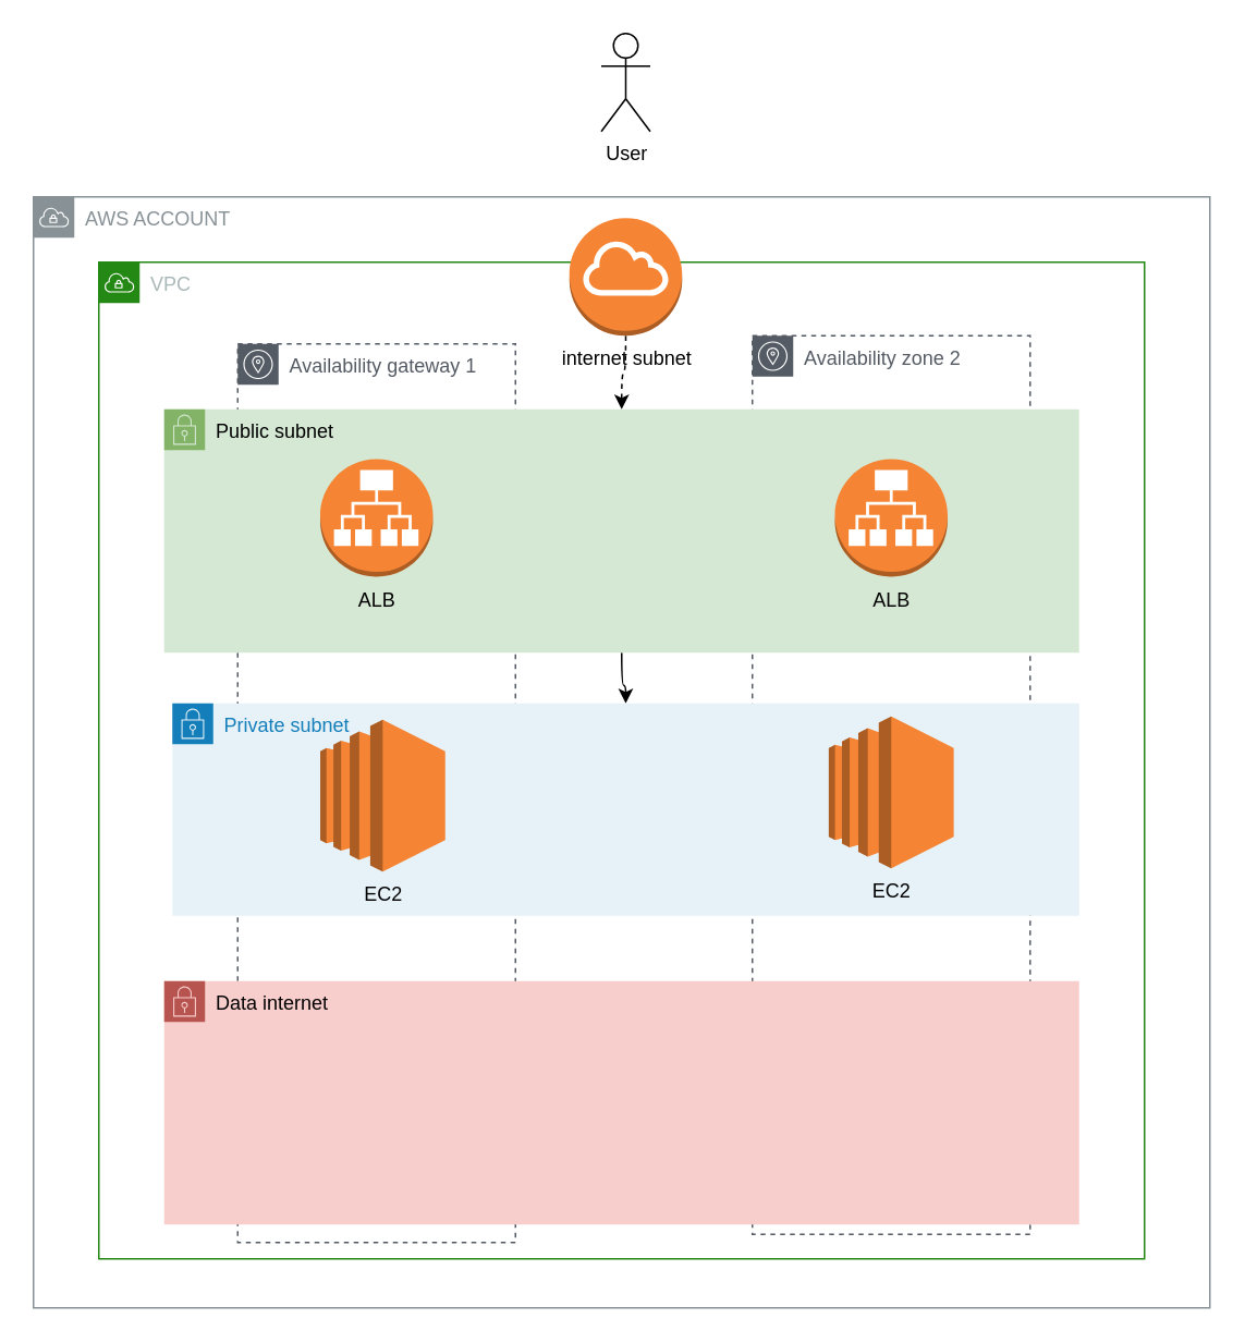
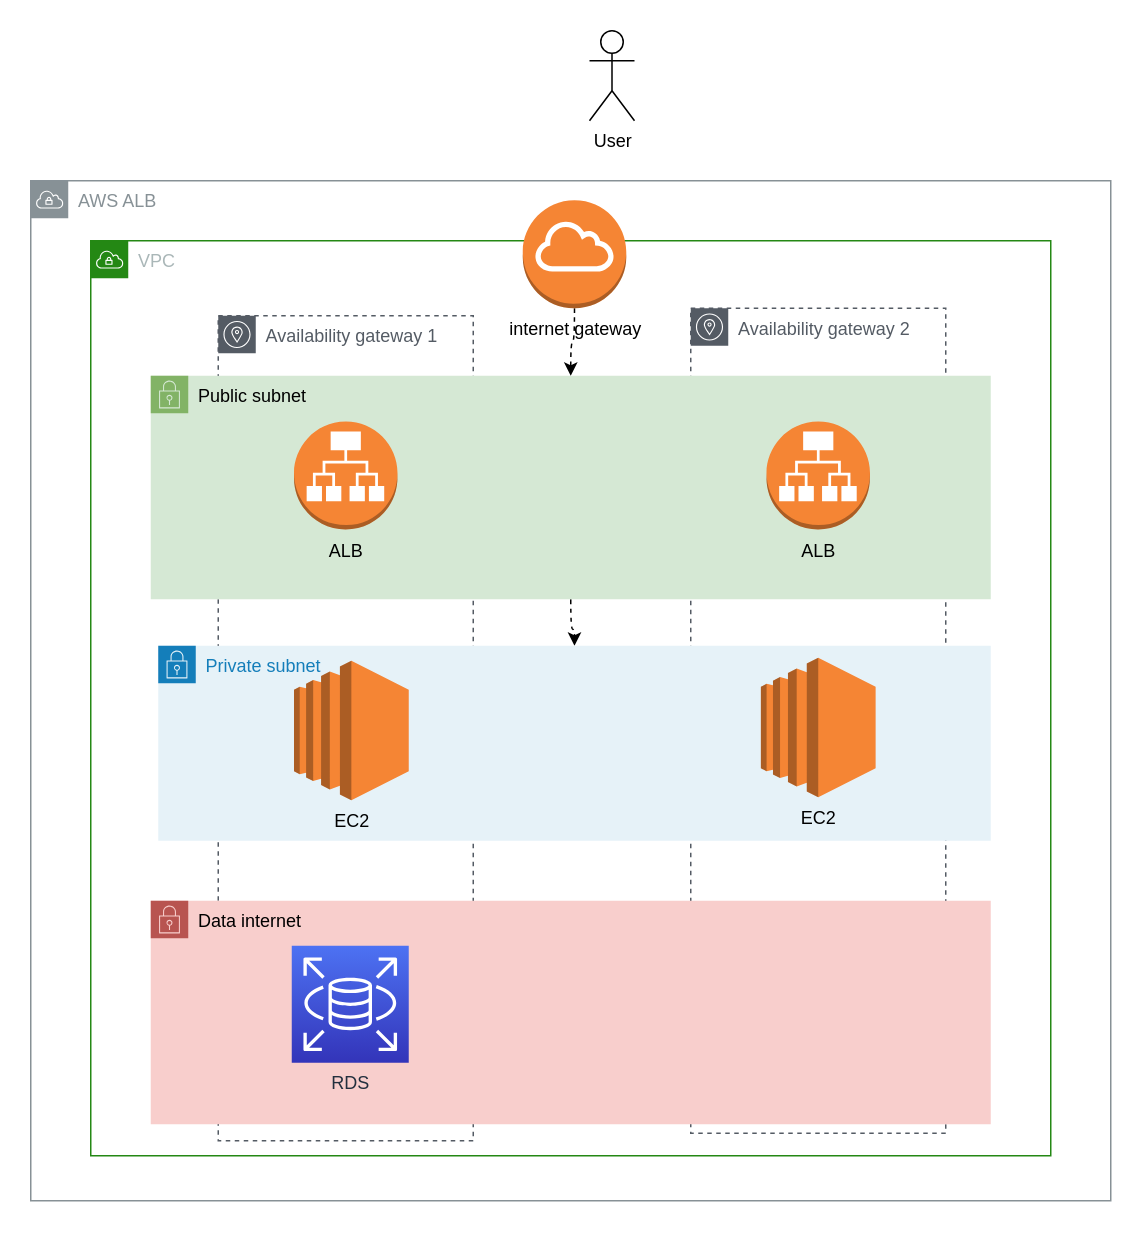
- <mxCell id="16" value="User" style="shape=umlActor;verticalLabelPosition=bottom;verticalAlign=top;html=1;" parent="1" vertex="1"><mxGeometry x="367.5" y="20" width="30" height="60" as="geometry" /></mxCell>
+ <mxCell id="16" value="User" style="shape=umlActor;verticalLabelPosition=bottom;verticalAlign=top;html=1;" parent="1" vertex="1"><mxGeometry x="392.5" y="20" width="30" height="60" as="geometry" /></mxCell>
- <mxCell id="2" value="AWS ACCOUNT" style="outlineConnect=0;gradientColor=none;html=1;whiteSpace=wrap;fontSize=12;fontStyle=0;shape=mxgraph.aws4.group;grIcon=mxgraph.aws4.group_vpc;strokeColor=#879196;fillColor=none;verticalAlign=top;align=left;spacingLeft=30;fontColor=#879196;dashed=0;" parent="1" vertex="1"><mxGeometry x="20" y="120" width="720" height="680" as="geometry" /></mxCell>
+ <mxCell id="2" value="AWS ALB" style="outlineConnect=0;gradientColor=none;html=1;whiteSpace=wrap;fontSize=12;fontStyle=0;shape=mxgraph.aws4.group;grIcon=mxgraph.aws4.group_vpc;strokeColor=#879196;fillColor=none;verticalAlign=top;align=left;spacingLeft=30;fontColor=#879196;dashed=0;" parent="1" vertex="1"><mxGeometry x="20" y="120" width="720" height="680" as="geometry" /></mxCell>
- <mxCell id="11" value="internet subnet" style="outlineConnect=0;dashed=0;verticalLabelPosition=bottom;verticalAlign=top;align=center;html=1;shape=mxgraph.aws3.internet_gateway;fillColor=#F58534;gradientColor=none;" parent="1" vertex="1"><mxGeometry x="348" y="133" width="69" height="72" as="geometry" /></mxCell>
+ <mxCell id="11" value="internet gateway" style="outlineConnect=0;dashed=0;verticalLabelPosition=bottom;verticalAlign=top;align=center;html=1;shape=mxgraph.aws3.internet_gateway;fillColor=#F58534;gradientColor=none;" parent="1" vertex="1"><mxGeometry x="348" y="133" width="69" height="72" as="geometry" /></mxCell>
- <mxCell id="4" value="Availability zone 2" style="outlineConnect=0;gradientColor=none;html=1;whiteSpace=wrap;fontSize=12;fontStyle=0;shape=mxgraph.aws4.group;grIcon=mxgraph.aws4.group_availability_zone;strokeColor=#545B64;fillColor=none;verticalAlign=top;align=left;spacingLeft=30;fontColor=#545B64;dashed=1;" parent="1" vertex="1"><mxGeometry x="460" y="205" width="170" height="550" as="geometry" /></mxCell>
+ <mxCell id="4" value="Availability gateway 2" style="outlineConnect=0;gradientColor=none;html=1;whiteSpace=wrap;fontSize=12;fontStyle=0;shape=mxgraph.aws4.group;grIcon=mxgraph.aws4.group_availability_zone;strokeColor=#545B64;fillColor=none;verticalAlign=top;align=left;spacingLeft=30;fontColor=#545B64;dashed=1;" parent="1" vertex="1"><mxGeometry x="460" y="205" width="170" height="550" as="geometry" /></mxCell>
- <mxCell id="6" style="edgeStyle=orthogonalEdgeStyle;curved=1;rounded=0;orthogonalLoop=1;jettySize=auto;html=1;" parent="1" source="7" target="8" edge="1"><mxGeometry relative="1" as="geometry" /></mxCell>
+ <mxCell id="6" style="edgeStyle=orthogonalEdgeStyle;curved=1;rounded=0;orthogonalLoop=1;jettySize=auto;html=1;dashed=1;" parent="1" source="7" target="8" edge="1"><mxGeometry relative="1" as="geometry" /></mxCell>
+ <mxCell id="17" value="RDS" style="points=[[0,0,0],[0.25,0,0],[0.5,0,0],[0.75,0,0],[1,0,0],[0,1,0],[0.25,1,0],[0.5,1,0],[0.75,1,0],[1,1,0],[0,0.25,0],[0,0.5,0],[0,0.75,0],[1,0.25,0],[1,0.5,0],[1,0.75,0]];outlineConnect=0;fontColor=#232F3E;gradientColor=#4D72F3;gradientDirection=north;fillColor=#3334B9;strokeColor=#ffffff;dashed=0;verticalLabelPosition=bottom;verticalAlign=top;align=center;html=1;fontSize=12;fontStyle=0;aspect=fixed;shape=mxgraph.aws4.resourceIcon;resIcon=mxgraph.aws4.rds;" vertex="1" parent="1"><mxGeometry x="194" y="630" width="78" height="78" as="geometry" /></mxCell>
